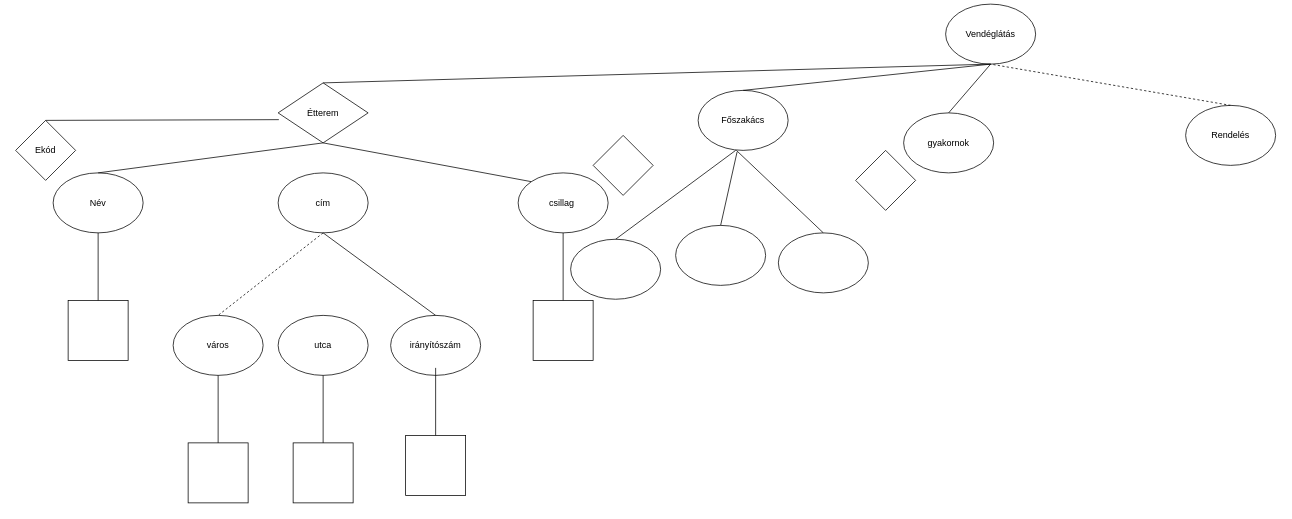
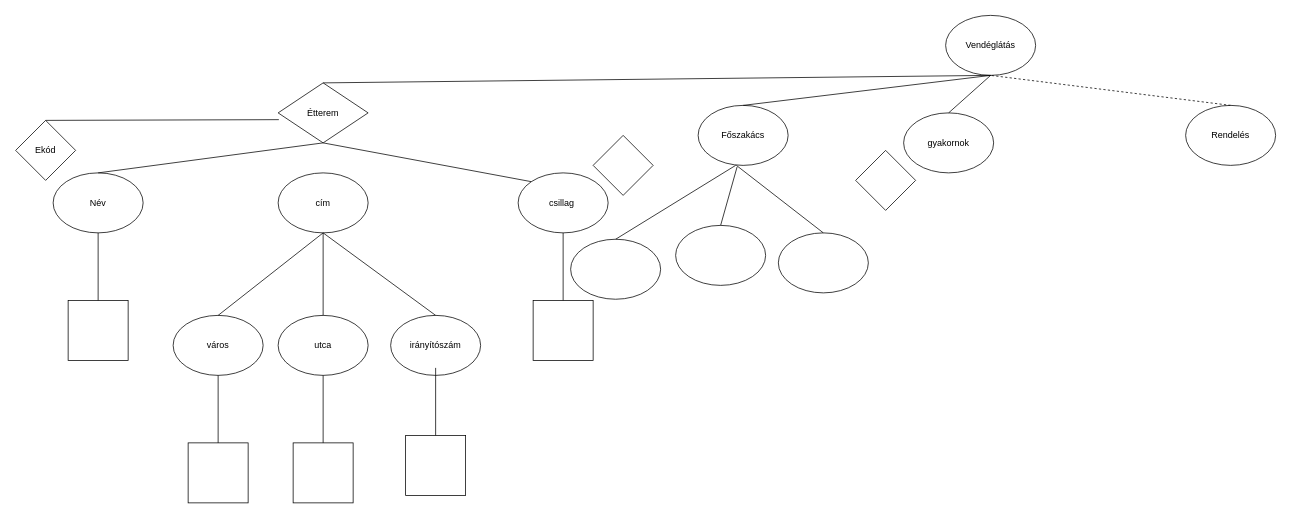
- <mxCell id="2" value="Vendéglátás" style="ellipse;whiteSpace=wrap;html=1;" vertex="1" parent="1"><mxGeometry x="1260" y="5" width="120" height="80" as="geometry" /></mxCell>
+ <mxCell id="2" value="Vendéglátás" style="ellipse;whiteSpace=wrap;html=1;" vertex="1" parent="1"><mxGeometry x="1260" y="20" width="120" height="80" as="geometry" /></mxCell>
- <mxCell id="3" value="Főszakács" style="ellipse;whiteSpace=wrap;html=1;" vertex="1" parent="1"><mxGeometry x="930" y="120" width="120" height="80" as="geometry" /></mxCell>
+ <mxCell id="3" value="Főszakács" style="ellipse;whiteSpace=wrap;html=1;" vertex="1" parent="1"><mxGeometry x="930" y="140" width="120" height="80" as="geometry" /></mxCell>
- <mxCell id="18" value="" style="endArrow=none;html=1;rounded=0;exitX=0.5;exitY=1;exitDx=0;exitDy=0;entryX=0.5;entryY=0;entryDx=0;entryDy=0;dashed=1;" edge="1" parent="1" source="9" target="12"><mxGeometry width="50" height="50" relative="1" as="geometry"><mxPoint x="670" y="350" as="sourcePoint" /><mxPoint x="720" y="300" as="targetPoint" /></mxGeometry></mxCell>
+ <mxCell id="18" value="" style="endArrow=none;html=1;rounded=0;exitX=0.5;exitY=1;exitDx=0;exitDy=0;entryX=0.5;entryY=0;entryDx=0;entryDy=0;" edge="1" parent="1" source="9" target="12"><mxGeometry width="50" height="50" relative="1" as="geometry"><mxPoint x="670" y="350" as="sourcePoint" /><mxPoint x="720" y="300" as="targetPoint" /></mxGeometry></mxCell>
+ <mxCell id="17" value="" style="endArrow=none;html=1;rounded=0;exitX=0.5;exitY=0;exitDx=0;exitDy=0;entryX=0.5;entryY=1;entryDx=0;entryDy=0;" edge="1" parent="1" source="11" target="9"><mxGeometry width="50" height="50" relative="1" as="geometry"><mxPoint x="670" y="350" as="sourcePoint" /><mxPoint x="720" y="300" as="targetPoint" /></mxGeometry></mxCell>
